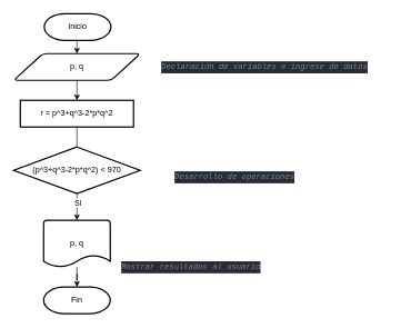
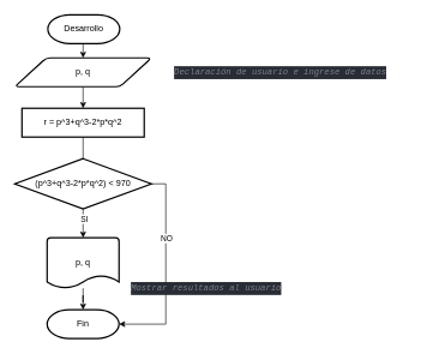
- <mxCell id="3" value="Inicio" style="strokeWidth=2;html=1;shape=mxgraph.flowchart.terminator;whiteSpace=wrap;" vertex="1" parent="1"><mxGeometry x="66" y="20" width="100" height="40" as="geometry" /></mxCell>
+ <mxCell id="3" value="Desarrollo" style="strokeWidth=2;html=1;shape=mxgraph.flowchart.terminator;whiteSpace=wrap;" vertex="1" parent="1"><mxGeometry x="66" y="20" width="100" height="40" as="geometry" /></mxCell>
- <mxCell id="14" value="&lt;meta charset=&quot;utf-8&quot;&gt;&lt;div style=&quot;font-style: normal; font-variant-caps: normal; font-weight: normal; letter-spacing: normal; text-align: start; text-indent: 0px; text-transform: none; word-spacing: 0px; -webkit-text-stroke-width: 0px; text-decoration: none; color: rgb(171, 178, 191); background-color: rgb(40, 44, 52); font-family: &amp;quot;Fira Code&amp;quot;, &amp;quot;Menlo for Powerline&amp;quot;, Menlo, Monaco, &amp;quot;Courier New&amp;quot;, monospace; font-size: 12px; line-height: 18px;&quot;&gt;&lt;div&gt;&lt;span style=&quot;color: rgb(127, 132, 142); font-style: italic;&quot;&gt;Declaración de variables e ingrese de datos&lt;/span&gt;&lt;/div&gt;&lt;/div&gt;" style="text;whiteSpace=wrap;html=1;" vertex="1" parent="1"><mxGeometry x="240" y="85" width="340" height="30" as="geometry" /></mxCell>
+ <mxCell id="14" value="&lt;meta charset=&quot;utf-8&quot;&gt;&lt;div style=&quot;font-style: normal; font-variant-caps: normal; font-weight: normal; letter-spacing: normal; text-align: start; text-indent: 0px; text-transform: none; word-spacing: 0px; -webkit-text-stroke-width: 0px; text-decoration: none; color: rgb(171, 178, 191); background-color: rgb(40, 44, 52); font-family: &amp;quot;Fira Code&amp;quot;, &amp;quot;Menlo for Powerline&amp;quot;, Menlo, Monaco, &amp;quot;Courier New&amp;quot;, monospace; font-size: 12px; line-height: 18px;&quot;&gt;&lt;div&gt;&lt;span style=&quot;color: rgb(127, 132, 142); font-style: italic;&quot;&gt;Declaración de usuario e ingrese de datos&lt;/span&gt;&lt;/div&gt;&lt;/div&gt;" style="text;whiteSpace=wrap;html=1;" vertex="1" parent="1"><mxGeometry x="240" y="85" width="340" height="30" as="geometry" /></mxCell>
- <mxCell id="13" value="&lt;div style=&quot;font-style: normal; font-variant-caps: normal; font-weight: normal; letter-spacing: normal; text-align: start; text-indent: 0px; text-transform: none; word-spacing: 0px; -webkit-text-stroke-width: 0px; text-decoration: none; color: rgb(171, 178, 191); background-color: rgb(40, 44, 52); font-family: &amp;quot;Fira Code&amp;quot;, &amp;quot;Menlo for Powerline&amp;quot;, Menlo, Monaco, &amp;quot;Courier New&amp;quot;, monospace; font-size: 12px; line-height: 18px;&quot;&gt;&lt;div&gt;&lt;span style=&quot;color: rgb(127, 132, 142); font-style: italic;&quot;&gt;Desarrollo de operaciones&lt;/span&gt;&lt;/div&gt;&lt;/div&gt;" style="text;whiteSpace=wrap;html=1;" vertex="1" parent="1"><mxGeometry x="260" y="250" width="210" height="30" as="geometry" /></mxCell>
+ <mxCell id="9" style="edgeStyle=orthogonalEdgeStyle;rounded=0;orthogonalLoop=1;jettySize=auto;html=1;exitX=1;exitY=0.5;exitDx=0;exitDy=0;exitPerimeter=0;entryX=1;entryY=0.5;entryDx=0;entryDy=0;entryPerimeter=0;" edge="1" parent="1" source="11" target="6"><mxGeometry relative="1" as="geometry"><mxPoint x="222" y="425" as="targetPoint" /><Array as="points"><mxPoint x="230" y="255" /><mxPoint x="230" y="450" /></Array></mxGeometry></mxCell>
+ <mxCell id="10" value="NO" style="edgeLabel;html=1;align=center;verticalAlign=middle;resizable=0;points=[];" vertex="1" connectable="0" parent="9"><mxGeometry x="-0.323" relative="1" as="geometry"><mxPoint as="offset" /></mxGeometry></mxCell>
